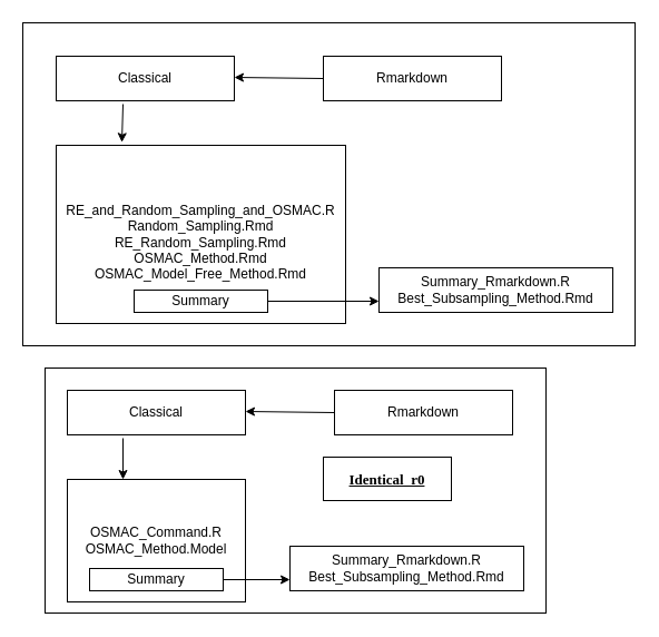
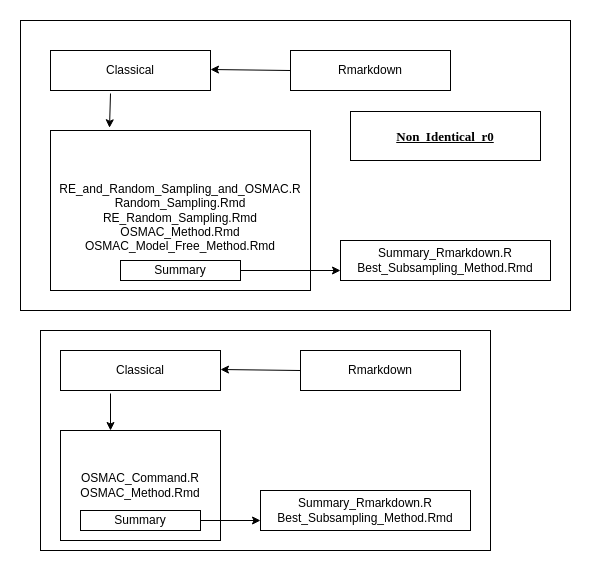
+ <mxCell id="12" value="&lt;b&gt;&lt;u&gt;Non_Identical_r0&lt;/u&gt;&lt;/b&gt;" style="rounded=0;whiteSpace=wrap;html=1;fontFamily=Verdana;fontSize=13;fontColor=#000000;" vertex="1" parent="1"><mxGeometry x="350" y="111" width="190" height="49" as="geometry" /></mxCell>
- <mxCell id="21" value="&lt;b&gt;&lt;u&gt;Identical_r0&lt;/u&gt;&lt;/b&gt;" style="rounded=0;whiteSpace=wrap;html=1;fontFamily=Verdana;fontSize=13;fontColor=#000000;" vertex="1" parent="1"><mxGeometry x="290" y="410" width="115" height="39" as="geometry" /></mxCell>
- <mxCell id="16" value="OSMAC_Command.R&lt;br&gt;OSMAC_Method.Model" style="rounded=0;whiteSpace=wrap;html=1;" vertex="1" parent="1"><mxGeometry x="60" y="430" width="160" height="110" as="geometry" /></mxCell>
+ <mxCell id="16" value="OSMAC_Command.R&lt;br&gt;OSMAC_Method.Rmd" style="rounded=0;whiteSpace=wrap;html=1;" vertex="1" parent="1"><mxGeometry x="60" y="430" width="160" height="110" as="geometry" /></mxCell>
